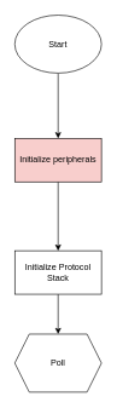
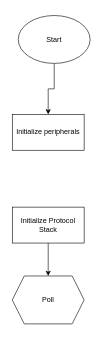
- <mxCell id="3" value="Start" style="ellipse;whiteSpace=wrap;html=1;" vertex="1" parent="1"><mxGeometry x="20" width="120" height="80" as="geometry" y="20" /></mxCell>
+ <mxCell id="3" value="Start" style="ellipse;whiteSpace=wrap;html=1;" vertex="1" parent="1"><mxGeometry x="30" y="25" width="120" height="80" as="geometry" /></mxCell>
- <mxCell id="5" value="Initialize peripherals" style="whiteSpace=wrap;html=1;fillColor=#f8cecc;" vertex="1" parent="1"><mxGeometry x="20" y="190" width="120" height="60" as="geometry" /></mxCell>
+ <mxCell id="5" value="Initialize peripherals" style="whiteSpace=wrap;html=1;" vertex="1" parent="1"><mxGeometry x="20" y="190" width="120" height="60" as="geometry" /></mxCell>
- <mxCell id="4" value="" style="edgeStyle=orthogonalEdgeStyle;rounded=0;orthogonalLoop=1;jettySize=auto;html=1;" edge="1" parent="1" source="5" target="7"><mxGeometry relative="1" as="geometry" /></mxCell>
